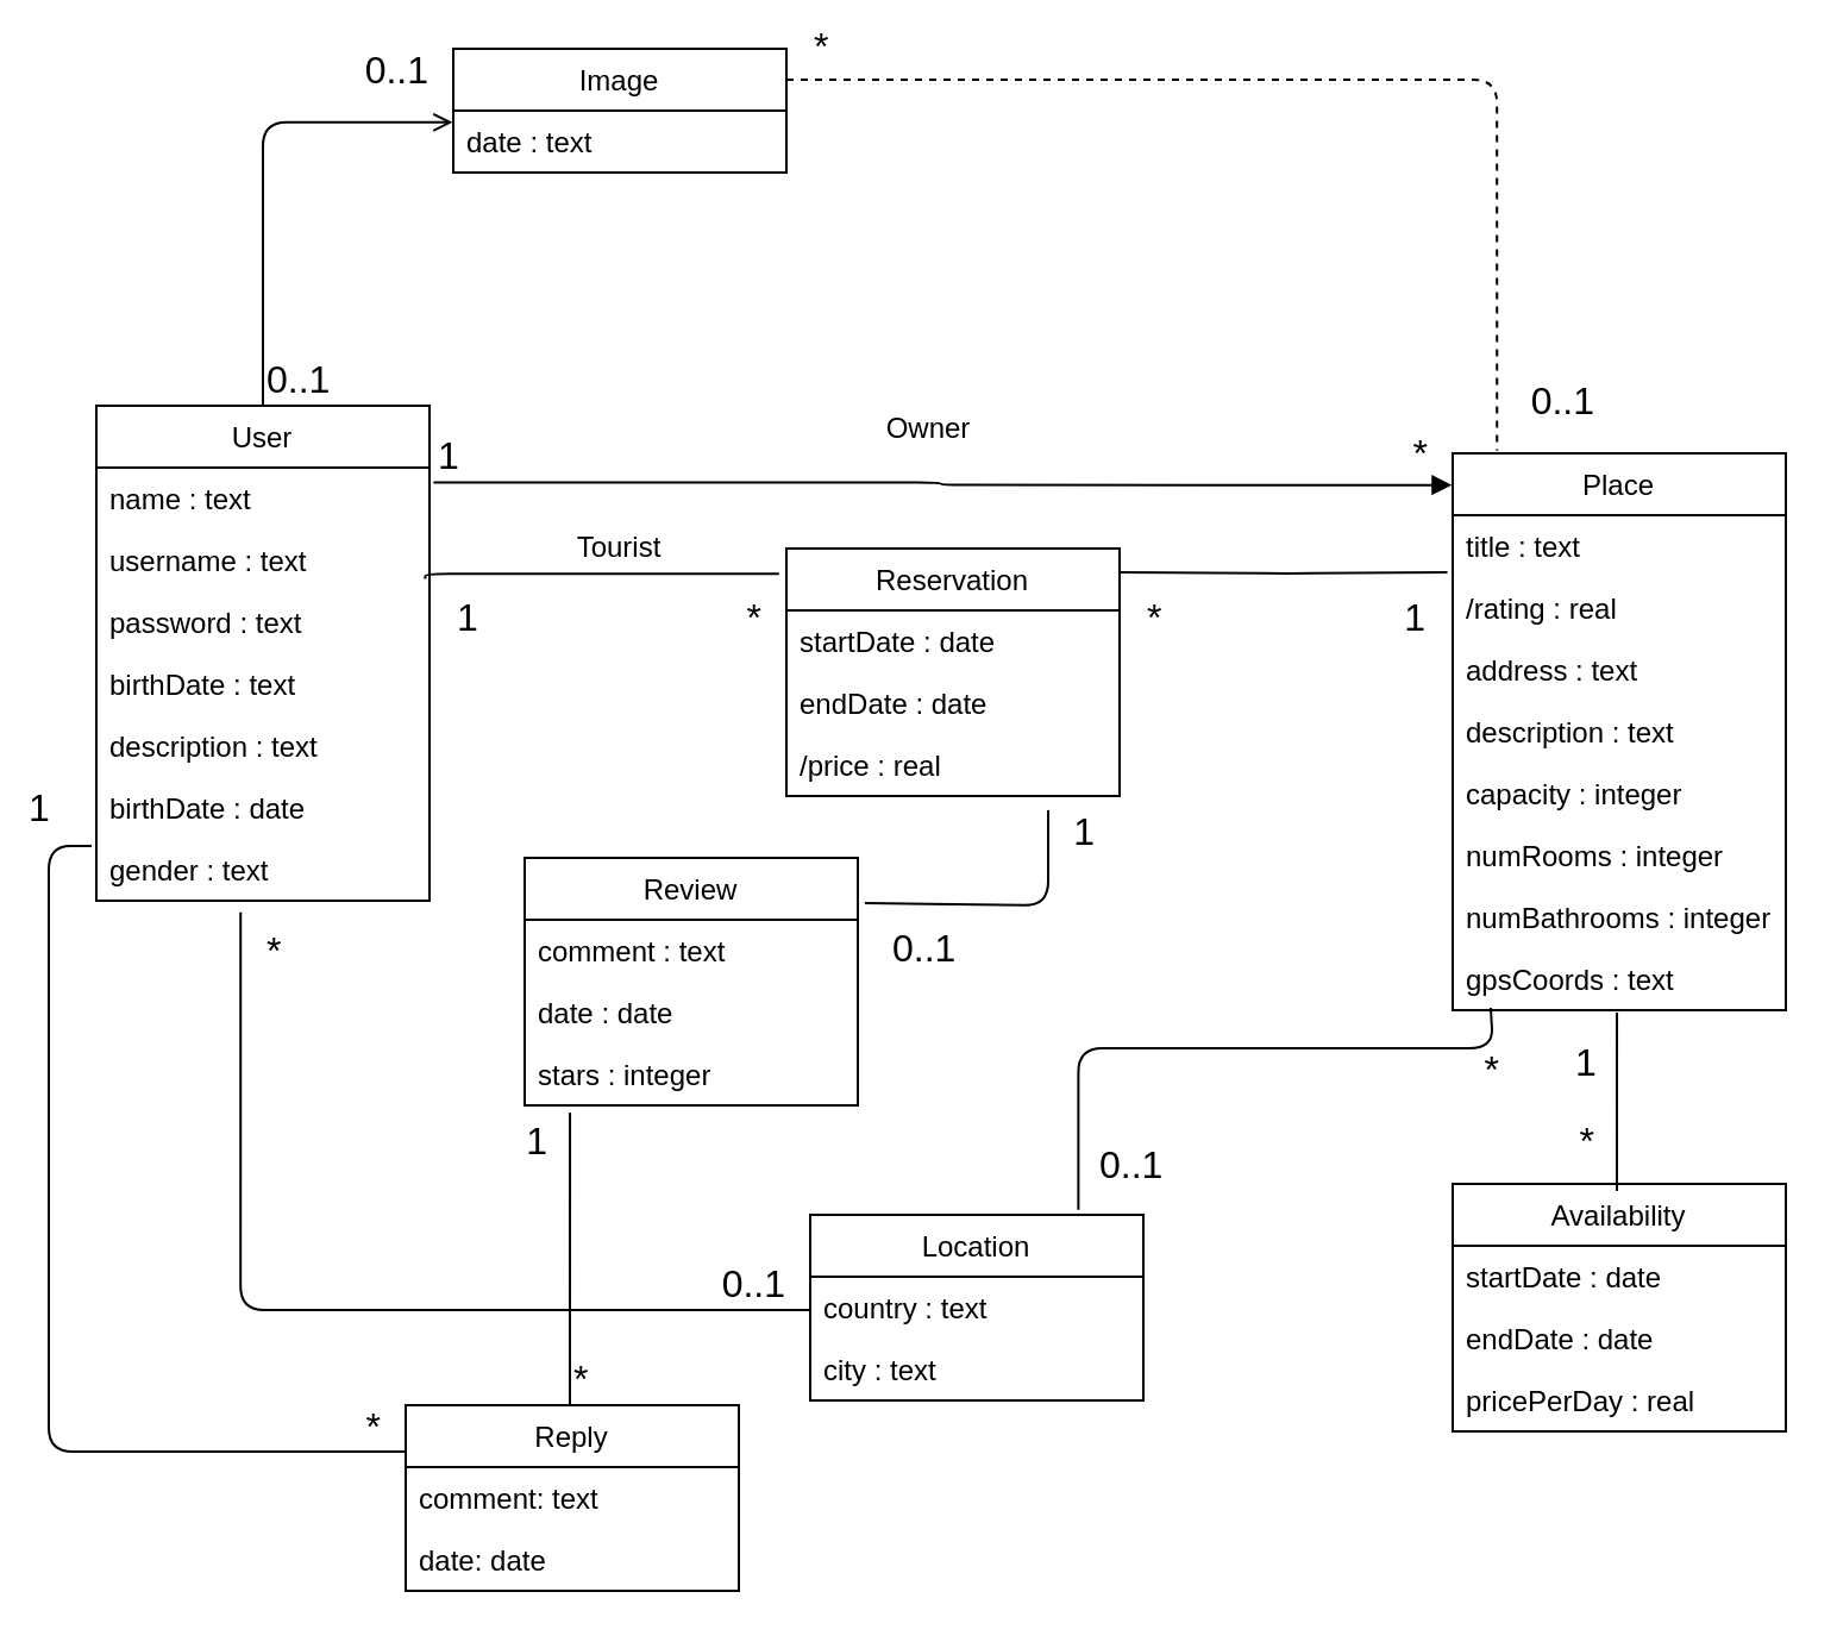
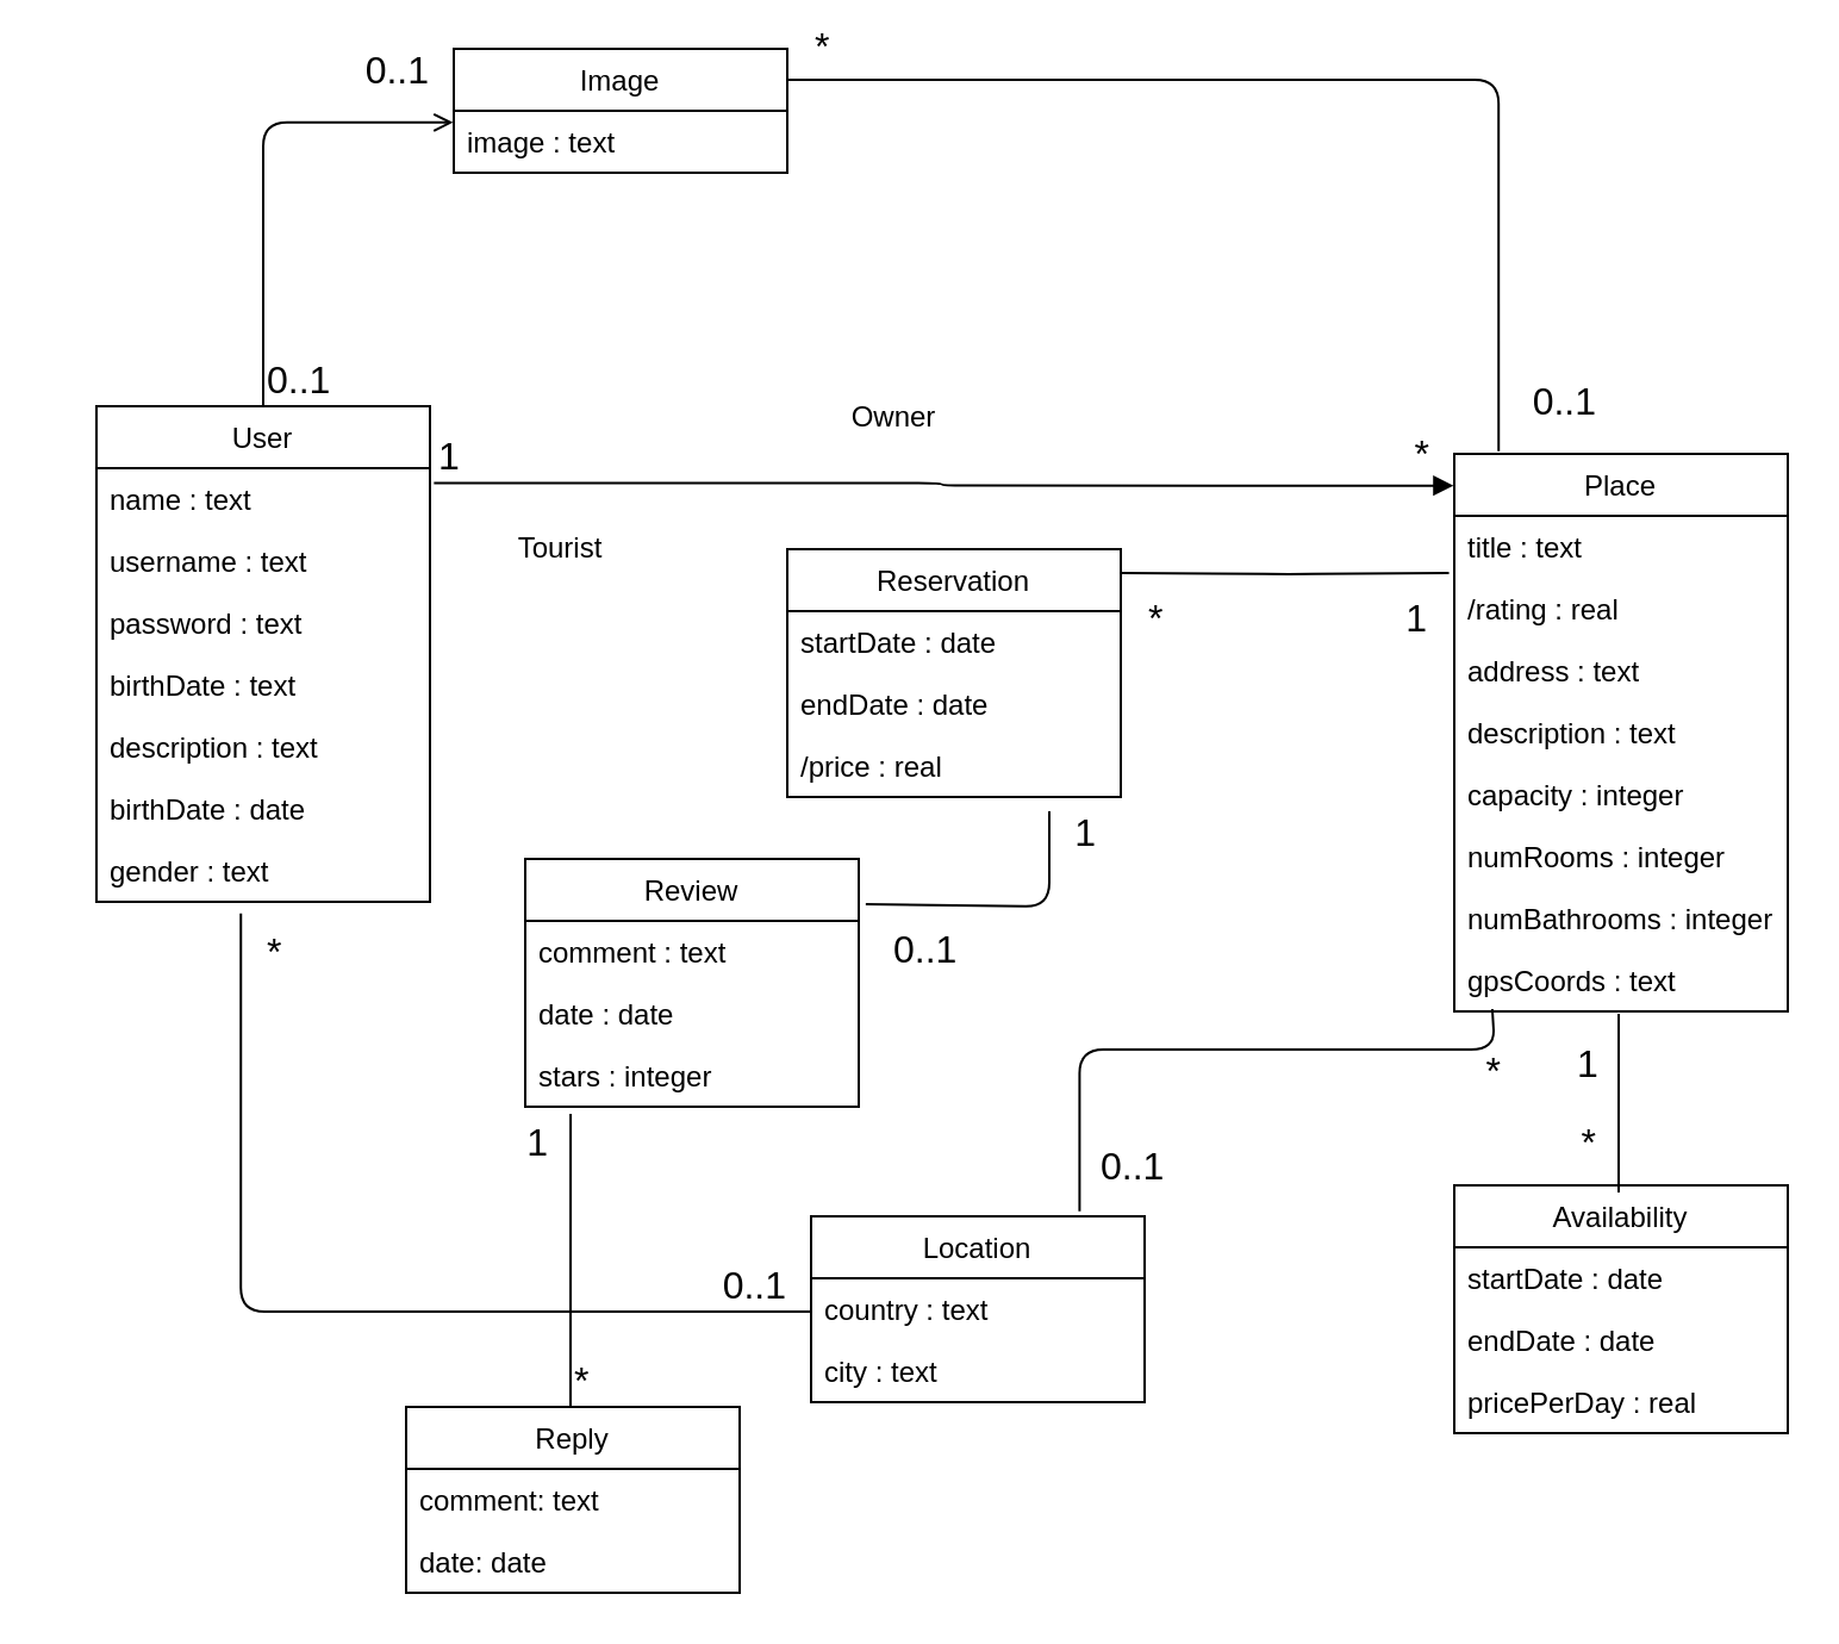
- <mxCell id="53" value="" style="endArrow=none;html=1;edgeStyle=orthogonalEdgeStyle;exitX=1;exitY=0.25;exitDx=0;exitDy=0;entryX=0.133;entryY=-0.005;entryDx=0;entryDy=0;entryPerimeter=0;dashed=1;" parent="1" source="22" target="10" edge="1"><mxGeometry relative="1" as="geometry"><mxPoint x="380" y="40" as="sourcePoint" /><mxPoint x="540" y="40" as="targetPoint" /></mxGeometry></mxCell>
+ <mxCell id="53" value="" style="endArrow=none;html=1;edgeStyle=orthogonalEdgeStyle;exitX=1;exitY=0.25;exitDx=0;exitDy=0;entryX=0.133;entryY=-0.005;entryDx=0;entryDy=0;entryPerimeter=0;" parent="1" source="22" target="10" edge="1"><mxGeometry relative="1" as="geometry"><mxPoint x="380" y="40" as="sourcePoint" /><mxPoint x="540" y="40" as="targetPoint" /></mxGeometry></mxCell>
- <mxCell id="23" value="date : text" style="text;strokeColor=none;fillColor=none;align=left;verticalAlign=top;spacingLeft=4;spacingRight=4;overflow=hidden;rotatable=0;points=[[0,0.5],[1,0.5]];portConstraint=eastwest;" parent="22" vertex="1"><mxGeometry y="26" width="140" height="26" as="geometry" /></mxCell>
+ <mxCell id="23" value="image : text" style="text;strokeColor=none;fillColor=none;align=left;verticalAlign=top;spacingLeft=4;spacingRight=4;overflow=hidden;rotatable=0;points=[[0,0.5],[1,0.5]];portConstraint=eastwest;" parent="22" vertex="1"><mxGeometry y="26" width="140" height="26" as="geometry" /></mxCell>
- <mxCell id="35" value="Owner" style="text;html=1;strokeColor=none;fillColor=none;align=center;verticalAlign=middle;whiteSpace=wrap;rounded=0;" parent="1" vertex="1"><mxGeometry x="370" y="170" width="40" height="20" as="geometry" /></mxCell>
+ <mxCell id="35" value="Owner" style="text;html=1;strokeColor=none;fillColor=none;align=center;verticalAlign=middle;whiteSpace=wrap;rounded=0;" parent="1" vertex="1"><mxGeometry x="355" y="165" width="40" height="20" as="geometry" /></mxCell>
- <mxCell id="36" value="Tourist" style="text;html=1;strokeColor=none;fillColor=none;align=center;verticalAlign=middle;whiteSpace=wrap;rounded=0;" parent="1" vertex="1"><mxGeometry x="240" y="220" width="40" height="20" as="geometry" /></mxCell>
+ <mxCell id="36" value="Tourist" style="text;html=1;strokeColor=none;fillColor=none;align=center;verticalAlign=middle;whiteSpace=wrap;rounded=0;" parent="1" vertex="1"><mxGeometry x="215" y="220" width="40" height="20" as="geometry" /></mxCell>
- <mxCell id="56" value="" style="endArrow=none;html=1;edgeStyle=orthogonalEdgeStyle;entryX=-0.022;entryY=0.102;entryDx=0;entryDy=0;entryPerimeter=0;exitX=0.987;exitY=-0.203;exitDx=0;exitDy=0;exitPerimeter=0;" parent="1" source="5" target="37" edge="1"><mxGeometry relative="1" as="geometry"><mxPoint x="190" y="241" as="sourcePoint" /><mxPoint x="310" y="240" as="targetPoint" /><Array as="points"><mxPoint x="178" y="241" /></Array></mxGeometry></mxCell>
- <mxCell id="57" value="&lt;font style=&quot;font-size: 16px&quot;&gt;1&lt;/font&gt;" style="resizable=0;html=1;align=left;verticalAlign=bottom;labelBackgroundColor=#ffffff;fontSize=10;" parent="56" connectable="0" vertex="1"><mxGeometry x="-1" relative="1" as="geometry"><mxPoint x="12" y="27" as="offset" /></mxGeometry></mxCell>
- <mxCell id="58" value="&lt;font style=&quot;font-size: 16px&quot;&gt;*&lt;/font&gt;" style="resizable=0;html=1;align=right;verticalAlign=bottom;labelBackgroundColor=#ffffff;fontSize=10;" parent="56" connectable="0" vertex="1"><mxGeometry x="1" relative="1" as="geometry"><mxPoint x="-7" y="29" as="offset" /></mxGeometry></mxCell>
- <mxCell id="71" value="" style="endArrow=none;html=1;edgeStyle=orthogonalEdgeStyle;entryX=0;entryY=0.25;entryDx=0;entryDy=0;exitX=-0.014;exitY=0.115;exitDx=0;exitDy=0;exitPerimeter=0;" parent="1" source="9" target="68" edge="1"><mxGeometry relative="1" as="geometry"><mxPoint x="10" y="590" as="sourcePoint" /><mxPoint x="170" y="590" as="targetPoint" /><Array as="points"><mxPoint x="20" y="355" /><mxPoint x="20" y="610" /></Array></mxGeometry></mxCell>
- <mxCell id="72" value="&lt;font style=&quot;font-size: 16px&quot;&gt;1&lt;/font&gt;" style="resizable=0;html=1;align=left;verticalAlign=bottom;labelBackgroundColor=#ffffff;fontSize=10;" parent="71" connectable="0" vertex="1"><mxGeometry x="-1" relative="1" as="geometry"><mxPoint x="-28" y="-5" as="offset" /></mxGeometry></mxCell>
- <mxCell id="73" value="&lt;font style=&quot;font-size: 16px&quot;&gt;*&lt;/font&gt;" style="resizable=0;html=1;align=right;verticalAlign=bottom;labelBackgroundColor=#ffffff;fontSize=10;" parent="71" connectable="0" vertex="1"><mxGeometry x="1" relative="1" as="geometry"><mxPoint x="-10" as="offset" /></mxGeometry></mxCell>
